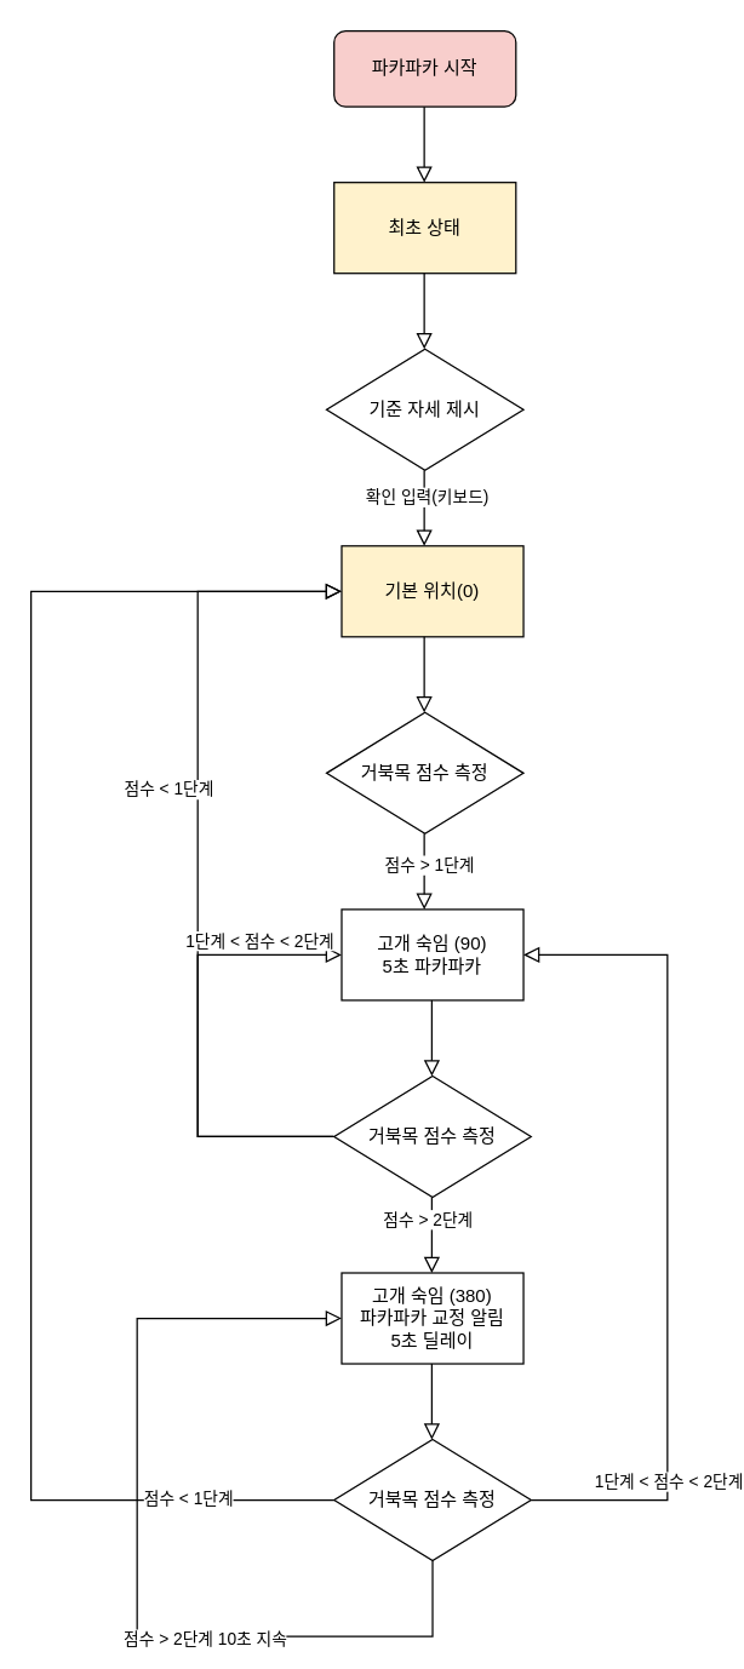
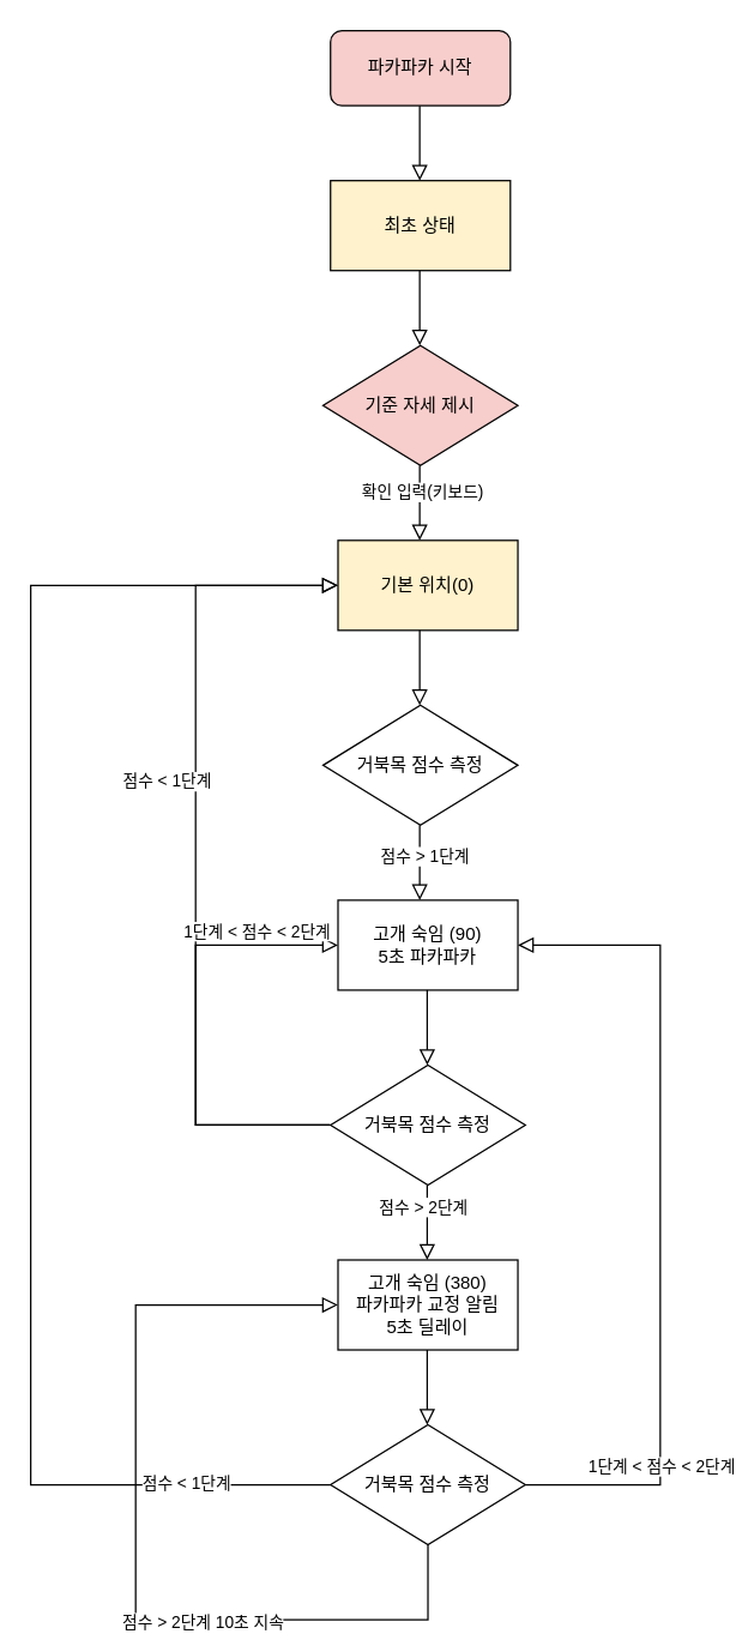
- <mxCell id="4" value="기준 자세 제시" style="rhombus;whiteSpace=wrap;html=1;" vertex="1" parent="1"><mxGeometry x="215" y="230" width="130" height="80" as="geometry" /></mxCell>
+ <mxCell id="4" value="기준 자세 제시" style="rhombus;whiteSpace=wrap;html=1;fillColor=#f8cecc;" vertex="1" parent="1"><mxGeometry x="215" y="230" width="130" height="80" as="geometry" /></mxCell>
